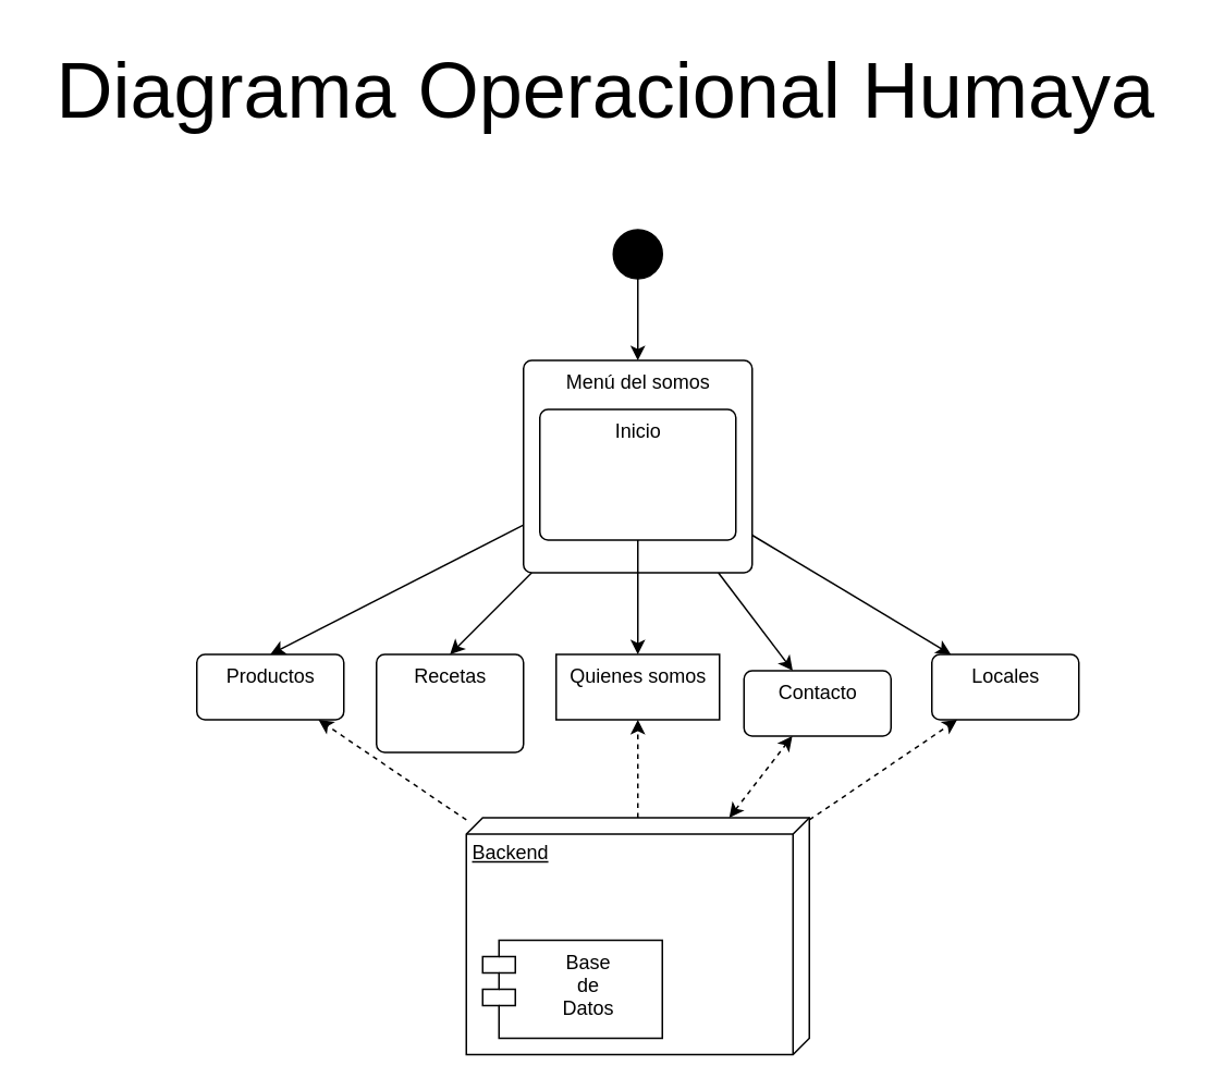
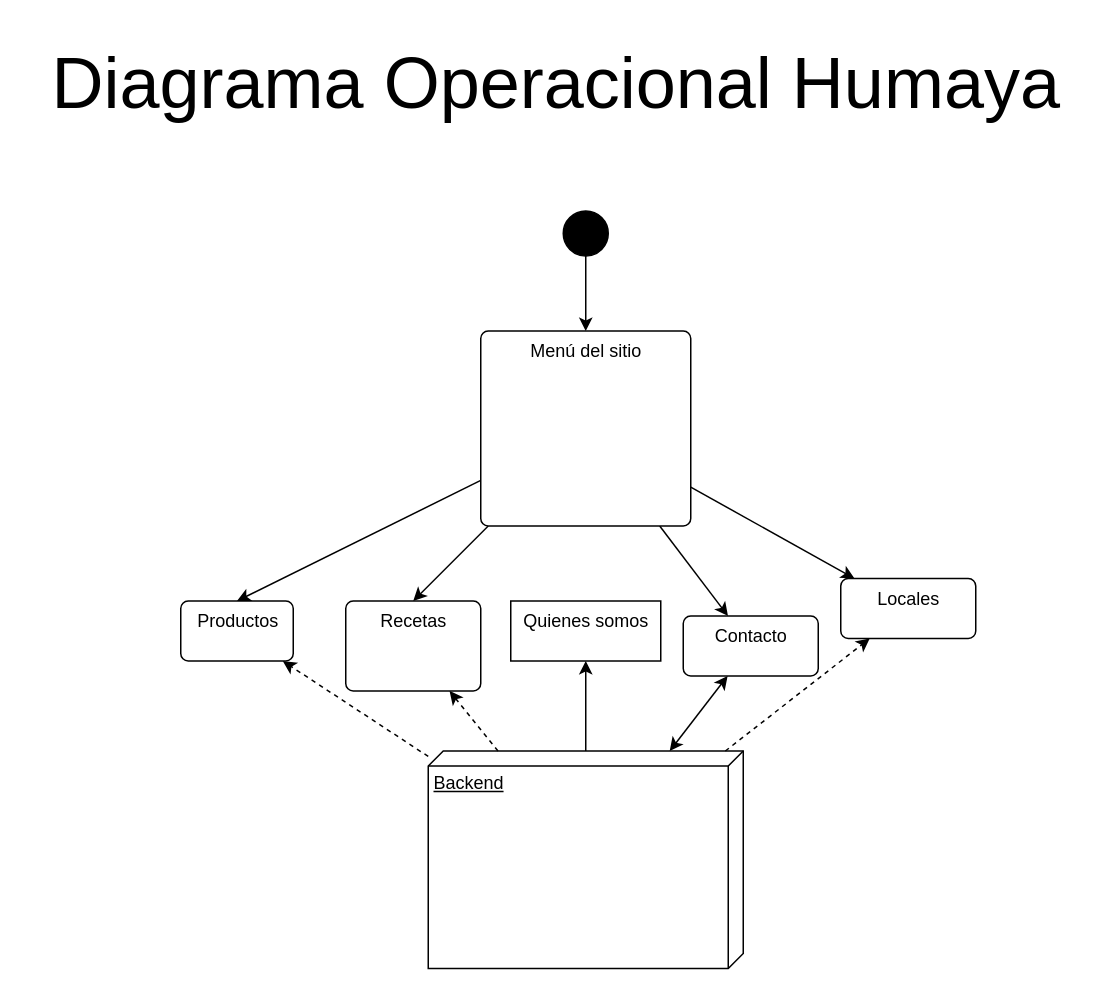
- <mxCell id="9" value="Menú del somos" style="html=1;align=center;verticalAlign=top;rounded=1;absoluteArcSize=1;arcSize=10;dashed=0;fontSize=12;" vertex="1" parent="1"><mxGeometry x="320" y="220" width="140" height="130" as="geometry" /></mxCell>
+ <mxCell id="9" value="Menú del sitio" style="html=1;align=center;verticalAlign=top;rounded=1;absoluteArcSize=1;arcSize=10;dashed=0;fontSize=12;" vertex="1" parent="1"><mxGeometry x="320" y="220" width="140" height="130" as="geometry" /></mxCell>
- <mxCell id="11" value="Inicio" style="html=1;align=center;verticalAlign=top;rounded=1;absoluteArcSize=1;arcSize=10;dashed=0;fontSize=12;" vertex="1" parent="1"><mxGeometry x="330" y="250" width="120" height="80" as="geometry" /></mxCell>
- <mxCell id="10" style="edgeStyle=none;rounded=0;orthogonalLoop=1;jettySize=auto;html=1;fontSize=12;" edge="1" parent="1" source="11" target="15"><mxGeometry relative="1" as="geometry" /></mxCell>
- <mxCell id="13" value="Productos" style="html=1;align=center;verticalAlign=top;rounded=1;absoluteArcSize=1;arcSize=10;dashed=0;fontSize=12;" vertex="1" parent="1"><mxGeometry x="120" y="400" width="90" height="40" as="geometry" /></mxCell>
+ <mxCell id="13" value="Productos" style="html=1;align=center;verticalAlign=top;rounded=1;absoluteArcSize=1;arcSize=10;dashed=0;fontSize=12;" vertex="1" parent="1"><mxGeometry x="120" y="400" width="75" height="40" as="geometry" /></mxCell>
- <mxCell id="16" value="Locales" style="html=1;align=center;verticalAlign=top;rounded=1;absoluteArcSize=1;arcSize=10;dashed=0;fontSize=12;" vertex="1" parent="1"><mxGeometry x="570" y="400" width="90" height="40" as="geometry" /></mxCell>
+ <mxCell id="16" value="Locales" style="html=1;align=center;verticalAlign=top;rounded=1;absoluteArcSize=1;arcSize=10;dashed=0;fontSize=12;" vertex="1" parent="1"><mxGeometry x="560" y="385" width="90" height="40" as="geometry" /></mxCell>
- <mxCell id="22" style="edgeStyle=none;rounded=0;orthogonalLoop=1;jettySize=auto;html=1;dashed=1;fontSize=12;" edge="1" parent="1" source="18" target="15"><mxGeometry relative="1" as="geometry" /></mxCell>
+ <mxCell id="22" style="edgeStyle=none;rounded=0;orthogonalLoop=1;jettySize=auto;html=1;dashed=0;fontSize=12;" edge="1" parent="1" source="18" target="15"><mxGeometry relative="1" as="geometry" /></mxCell>
- <mxCell id="23" style="edgeStyle=none;rounded=0;orthogonalLoop=1;jettySize=auto;html=1;dashed=1;fontSize=12;startArrow=classic;startFill=1;" edge="1" parent="1" source="18" target="12"><mxGeometry relative="1" as="geometry" /></mxCell>
+ <mxCell id="23" style="edgeStyle=none;rounded=0;orthogonalLoop=1;jettySize=auto;html=1;dashed=0;fontSize=12;startArrow=classic;startFill=1;" edge="1" parent="1" source="18" target="12"><mxGeometry relative="1" as="geometry" /></mxCell>
+ <mxCell id="21" style="edgeStyle=none;rounded=0;orthogonalLoop=1;jettySize=auto;html=1;dashed=1;fontSize=12;" edge="1" parent="1" source="18" target="14"><mxGeometry relative="1" as="geometry" /></mxCell>
- <mxCell id="19" value="Base&#10;de&#10;Datos" style="shape=module;align=left;spacingLeft=20;align=center;verticalAlign=top;fontSize=12;" vertex="1" parent="17"><mxGeometry x="10" y="75" width="110" height="60" as="geometry" /></mxCell>
